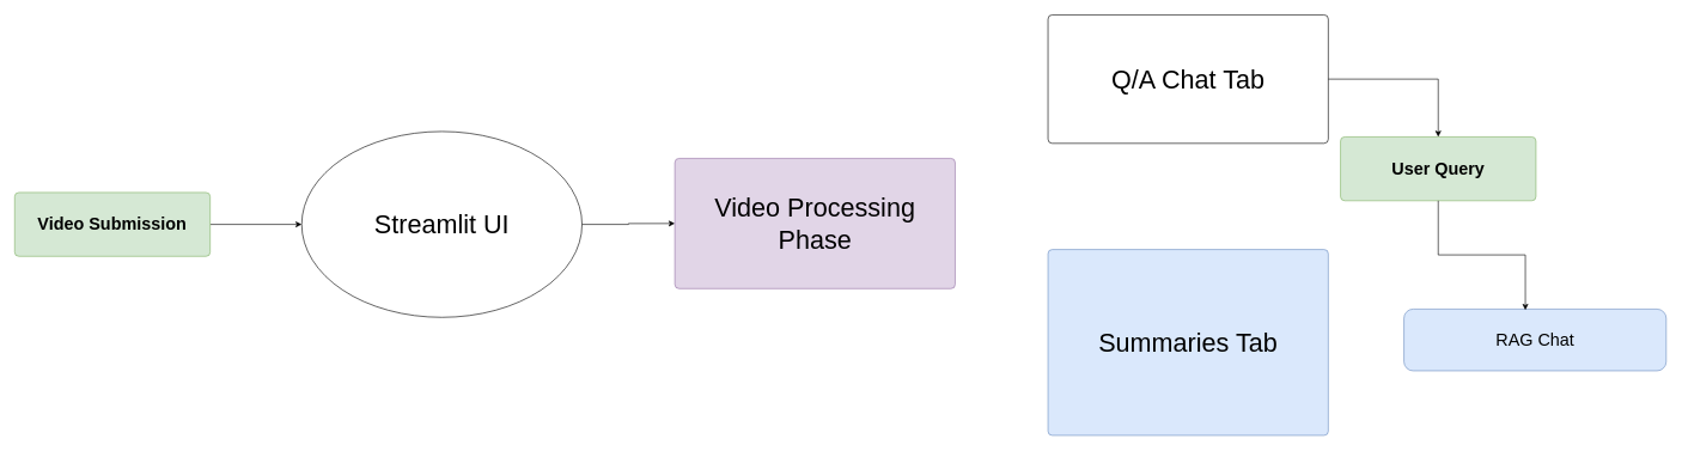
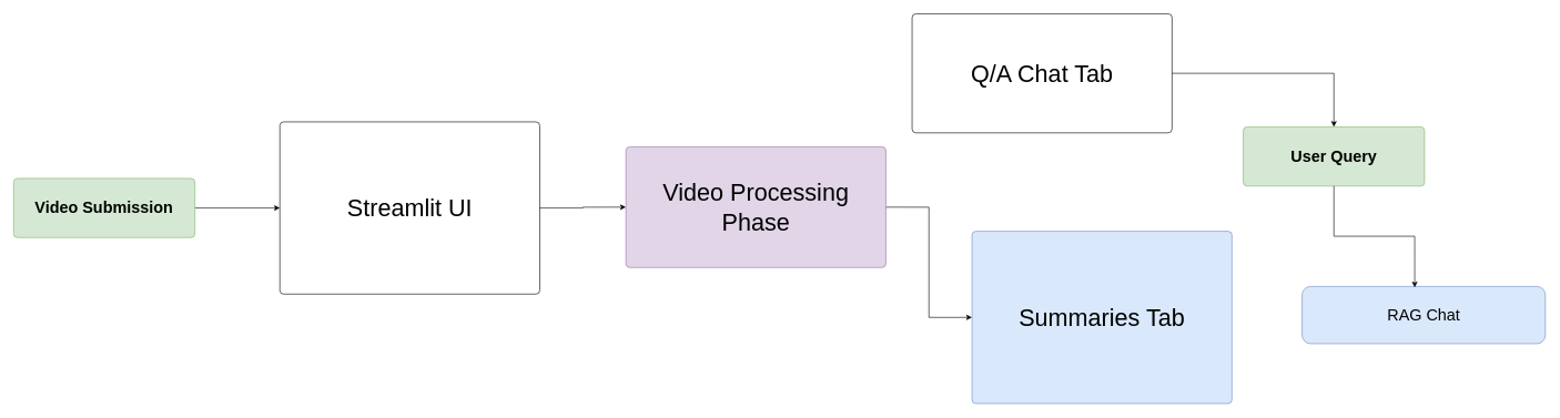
- <mxCell id="10" value="&lt;font style=&quot;font-size: 36px;&quot;&gt;Q/A Chat Tab&lt;/font&gt;" style="html=1;overflow=block;blockSpacing=1;whiteSpace=wrap;fontSize=13;align=center;spacing=3.8;strokeColor=#000000;rounded=1;absoluteArcSize=1;arcSize=12;fillColor=none;strokeWidth=NaN;lucidId=962aWOZB_6QL;movable=1;resizable=1;rotatable=1;deletable=1;editable=1;locked=0;connectable=1;" vertex="1" parent="1"><mxGeometry x="1460" y="20" width="390.61" height="179" as="geometry" /></mxCell>
+ <mxCell id="10" value="&lt;font style=&quot;font-size: 36px;&quot;&gt;Q/A Chat Tab&lt;/font&gt;" style="html=1;overflow=block;blockSpacing=1;whiteSpace=wrap;fontSize=13;align=center;spacing=3.8;strokeColor=#000000;rounded=1;absoluteArcSize=1;arcSize=12;fillColor=none;strokeWidth=NaN;lucidId=962aWOZB_6QL;movable=1;resizable=1;rotatable=1;deletable=1;editable=1;locked=0;connectable=1;" vertex="1" parent="1"><mxGeometry x="1370" y="20" width="390.61" height="179" as="geometry" /></mxCell>
- <mxCell id="3" value="&lt;font style=&quot;font-size: 36px;&quot;&gt;Streamlit UI&lt;/font&gt;" style="ellipse;html=1;overflow=block;blockSpacing=1;whiteSpace=wrap;fontSize=13;align=center;spacing=3.8;strokeColor=#000000;absoluteArcSize=1;arcSize=12;fillColor=none;strokeWidth=NaN;lucidId=962aWOZB_6QL;movable=1;resizable=1;rotatable=1;deletable=1;editable=1;locked=0;connectable=1;" vertex="1" parent="1"><mxGeometry x="420" y="182.5" width="390.61" height="259" as="geometry" /></mxCell>
+ <mxCell id="3" value="&lt;font style=&quot;font-size: 36px;&quot;&gt;Streamlit UI&lt;/font&gt;" style="html=1;overflow=block;blockSpacing=1;whiteSpace=wrap;fontSize=13;align=center;spacing=3.8;strokeColor=#000000;rounded=1;absoluteArcSize=1;arcSize=12;fillColor=none;strokeWidth=NaN;lucidId=962aWOZB_6QL;movable=1;resizable=1;rotatable=1;deletable=1;editable=1;locked=0;connectable=1;" vertex="1" parent="1"><mxGeometry x="420" y="182.5" width="390.61" height="259" as="geometry" /></mxCell>
+ <mxCell id="7" style="edgeStyle=orthogonalEdgeStyle;rounded=0;orthogonalLoop=1;jettySize=auto;html=1;exitX=1;exitY=0.5;exitDx=0;exitDy=0;entryX=0;entryY=0.5;entryDx=0;entryDy=0;" edge="1" parent="1" source="8" target="11"><mxGeometry relative="1" as="geometry" /></mxCell>
